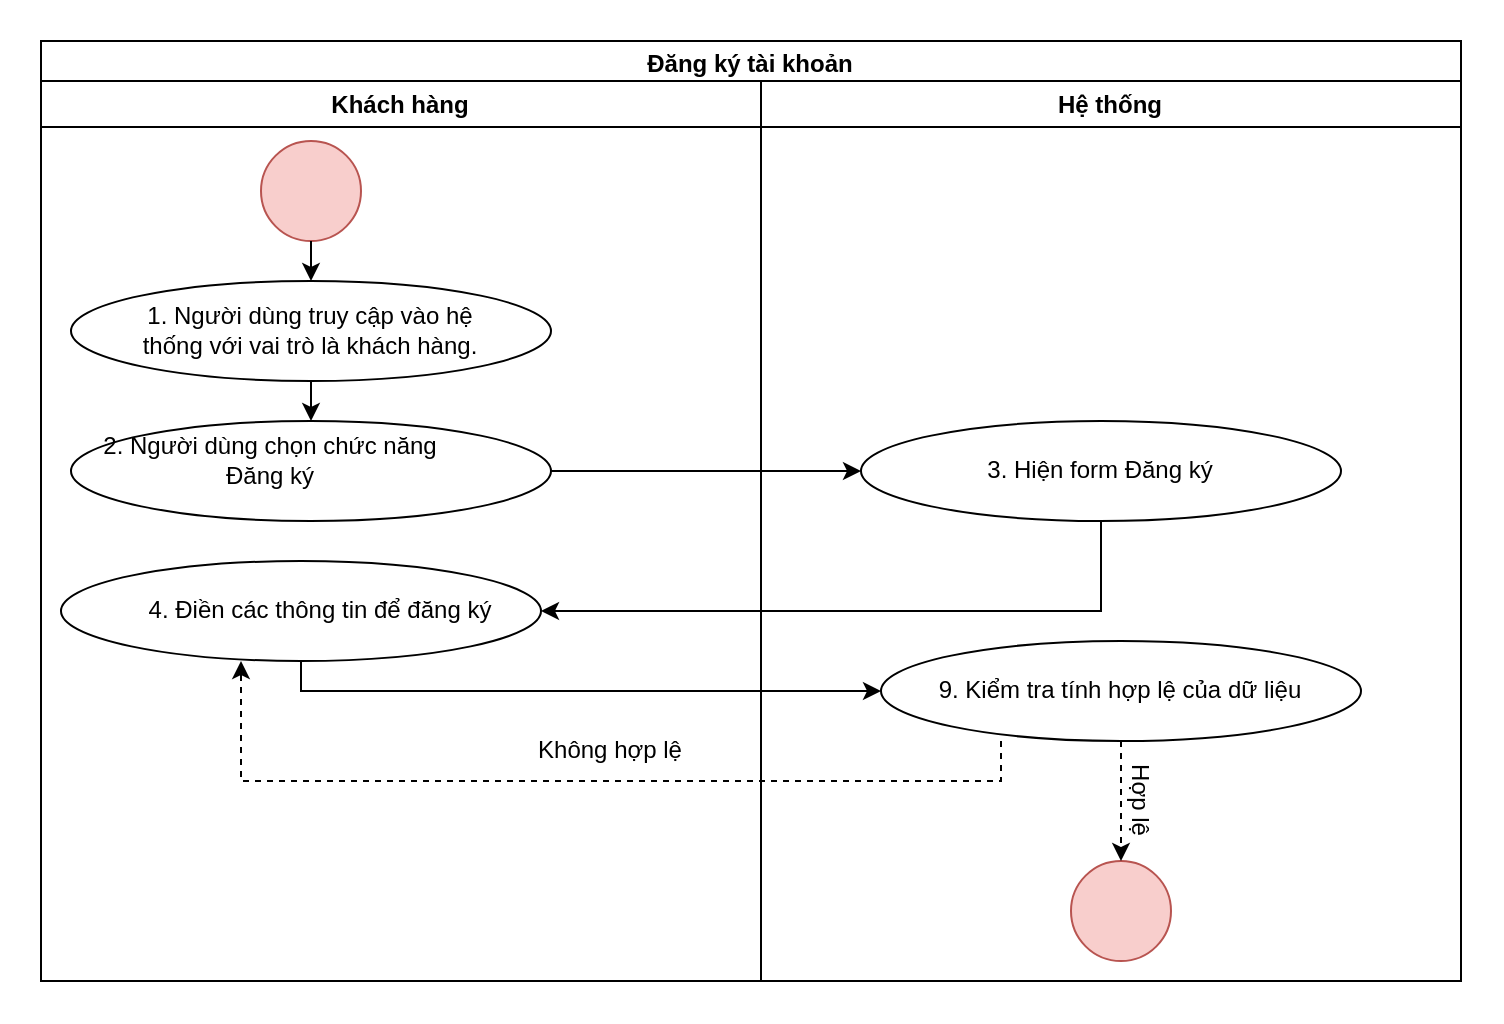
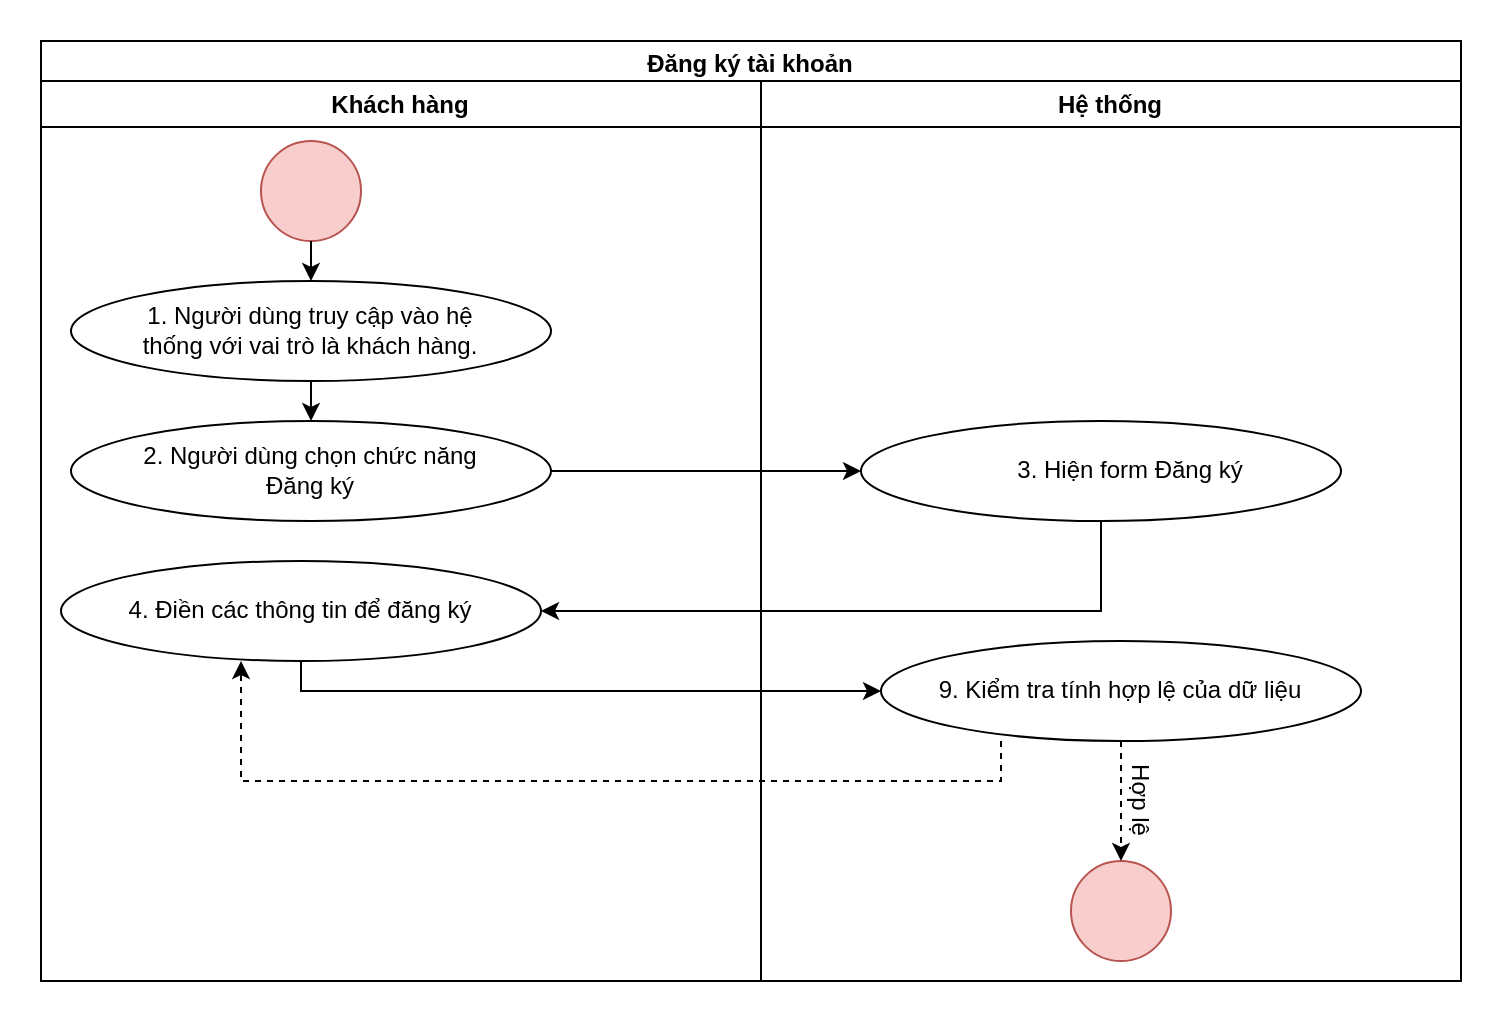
- <mxCell id="22" value="2. Người dùng chọn chức năng Đăng ký" style="text;html=1;align=center;verticalAlign=middle;whiteSpace=wrap;rounded=0;" parent="20" vertex="1"><mxGeometry x="5" y="5" width="190" height="30" as="geometry" /></mxCell>
+ <mxCell id="22" value="2. Người dùng chọn chức năng Đăng ký" style="text;html=1;align=center;verticalAlign=middle;whiteSpace=wrap;rounded=0;" parent="20" vertex="1"><mxGeometry x="25" y="10" width="190" height="30" as="geometry" /></mxCell>
- <mxCell id="6" value="3. Hiện form Đăng ký" style="text;html=1;align=center;verticalAlign=middle;whiteSpace=wrap;rounded=0;" parent="4" vertex="1"><mxGeometry x="25" y="10" width="190" height="30" as="geometry" /></mxCell>
+ <mxCell id="6" value="3. Hiện form Đăng ký" style="text;html=1;align=center;verticalAlign=middle;whiteSpace=wrap;rounded=0;" parent="4" vertex="1"><mxGeometry x="40" y="10" width="190" height="30" as="geometry" /></mxCell>
- <mxCell id="25" value="4. Điền các thông tin để đăng ký" style="text;html=1;align=center;verticalAlign=middle;whiteSpace=wrap;rounded=0;" parent="23" vertex="1"><mxGeometry x="35" y="10" width="190" height="30" as="geometry" /></mxCell>
+ <mxCell id="25" value="4. Điền các thông tin để đăng ký" style="text;html=1;align=center;verticalAlign=middle;whiteSpace=wrap;rounded=0;" parent="23" vertex="1"><mxGeometry x="25" y="10" width="190" height="30" as="geometry" /></mxCell>
- <mxCell id="27" value="Không hợp lệ" style="text;html=1;align=center;verticalAlign=middle;whiteSpace=wrap;rounded=0;" parent="13" vertex="1"><mxGeometry x="240" y="320" width="90" height="30" as="geometry" /></mxCell>
